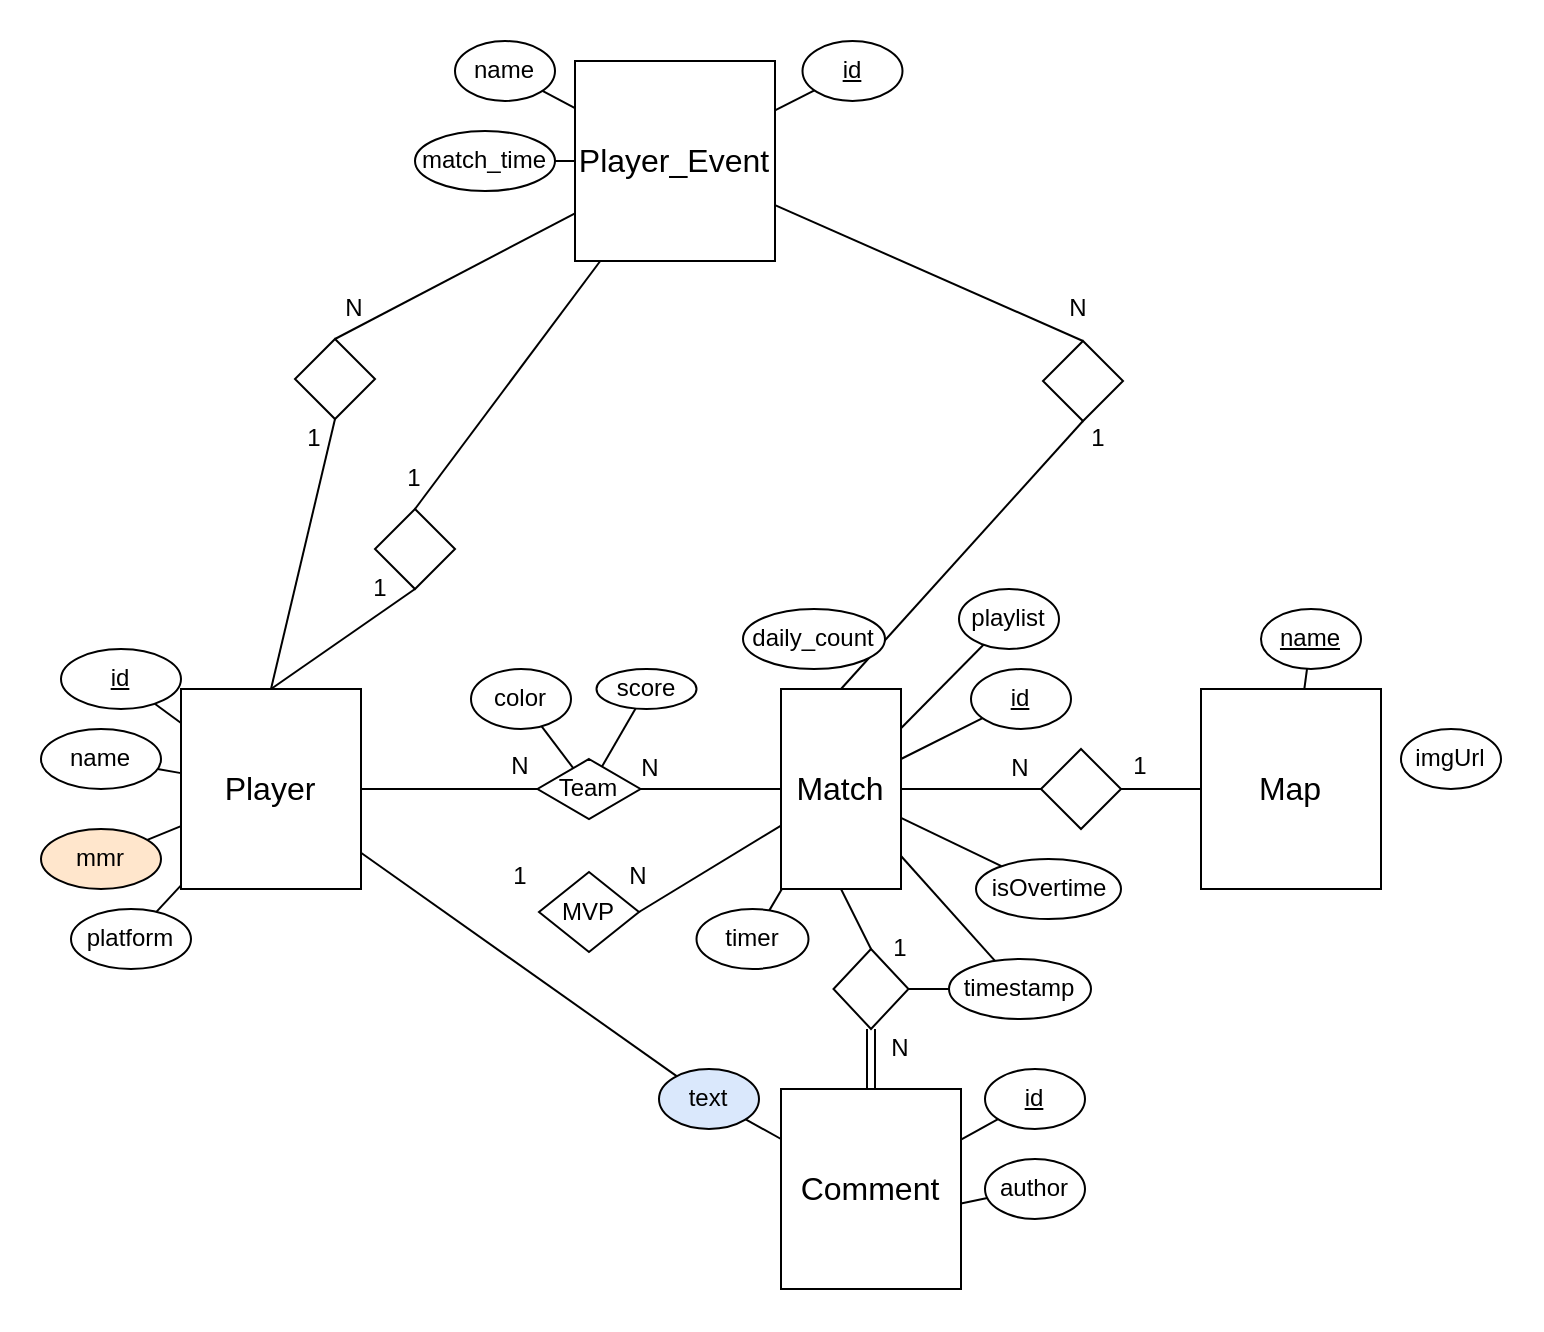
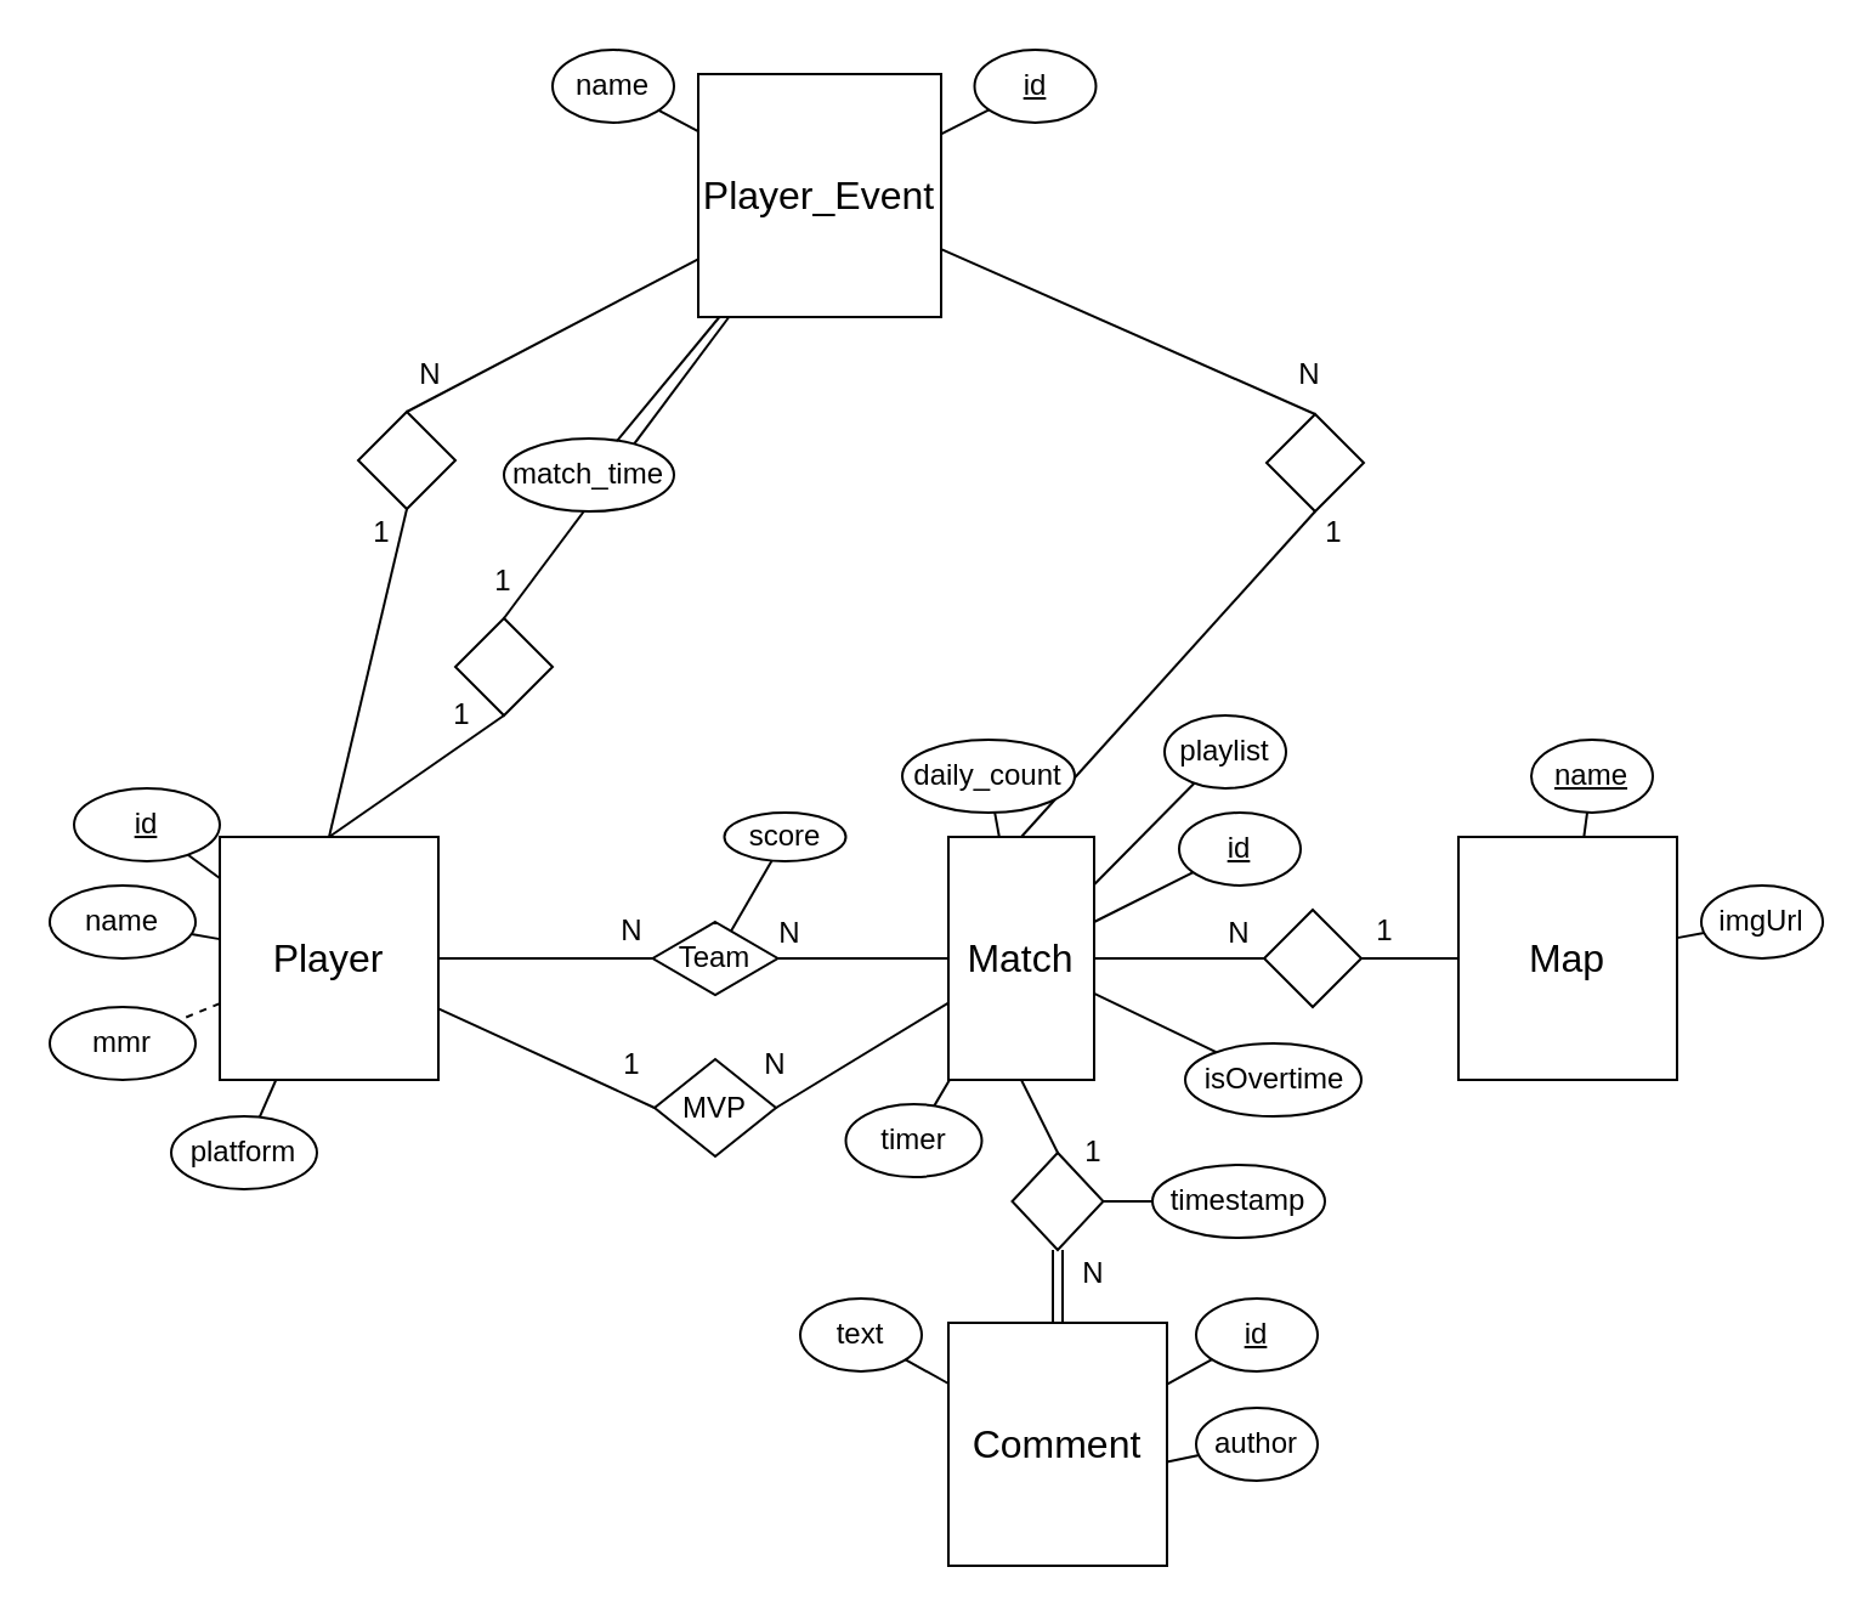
- <mxCell id="66" value="match_time" style="ellipse;whiteSpace=wrap;html=1;" parent="1" vertex="1"><mxGeometry x="207" y="65" width="70" height="30" as="geometry" /></mxCell>
+ <mxCell id="66" value="match_time" style="ellipse;whiteSpace=wrap;html=1;" parent="1" vertex="1"><mxGeometry x="207" y="180" width="70" height="30" as="geometry" /></mxCell>
- <mxCell id="13" value="color" style="ellipse;whiteSpace=wrap;html=1;" parent="1" vertex="1"><mxGeometry x="235" y="334" width="50" height="30" as="geometry" /></mxCell>
- <mxCell id="12" value="" style="endArrow=none;html=1;rounded=0;" parent="1" source="10" target="13" edge="1"><mxGeometry width="50" height="50" relative="1" as="geometry"><mxPoint x="275.276" y="294" as="sourcePoint" /><mxPoint x="530" y="464" as="targetPoint" /></mxGeometry></mxCell>
+ <mxCell id="59" value="" style="endArrow=none;html=1;rounded=0;" parent="1" source="42" target="58" edge="1"><mxGeometry width="50" height="50" relative="1" as="geometry"><mxPoint x="662" y="354" as="sourcePoint" /><mxPoint x="663" y="344" as="targetPoint" /></mxGeometry></mxCell>
- <mxCell id="36" value="" style="endArrow=none;html=1;rounded=0;" parent="1" source="3" target="37" edge="1"><mxGeometry width="50" height="50" relative="1" as="geometry"><mxPoint x="90" y="437" as="sourcePoint" /><mxPoint x="355" y="304" as="targetPoint" /></mxGeometry></mxCell>
+ <mxCell id="36" value="" style="endArrow=none;html=1;rounded=0;dashed=1;" parent="1" source="3" target="37" edge="1"><mxGeometry width="50" height="50" relative="1" as="geometry"><mxPoint x="90" y="437" as="sourcePoint" /><mxPoint x="355" y="304" as="targetPoint" /></mxGeometry></mxCell>
- <mxCell id="37" value="mmr" style="ellipse;whiteSpace=wrap;html=1;fillColor=#ffe6cc;" parent="1" vertex="1"><mxGeometry x="20" y="414" width="60" height="30" as="geometry" /></mxCell>
+ <mxCell id="37" value="mmr" style="ellipse;whiteSpace=wrap;html=1;" parent="1" vertex="1"><mxGeometry x="20" y="414" width="60" height="30" as="geometry" /></mxCell>
- <mxCell id="67" value="" style="endArrow=none;html=1;rounded=0;" parent="1" source="2" target="40" edge="1"><mxGeometry width="50" height="50" relative="1" as="geometry"><mxPoint x="374" y="334" as="sourcePoint" /><mxPoint x="254" y="467" as="targetPoint" /></mxGeometry></mxCell>
+ <mxCell id="67" value="" style="endArrow=none;html=1;rounded=0;" parent="1" source="2" target="68" edge="1"><mxGeometry width="50" height="50" relative="1" as="geometry"><mxPoint x="374" y="334" as="sourcePoint" /><mxPoint x="254" y="467" as="targetPoint" /></mxGeometry></mxCell>
- <mxCell id="39" value="platform" style="ellipse;whiteSpace=wrap;html=1;" parent="1" vertex="1"><mxGeometry x="35" y="454" width="60" height="30" as="geometry" /></mxCell>
+ <mxCell id="39" value="platform" style="ellipse;whiteSpace=wrap;html=1;" parent="1" vertex="1"><mxGeometry x="70" y="459" width="60" height="30" as="geometry" /></mxCell>
- <mxCell id="75" value="" style="endArrow=none;html=1;rounded=0;" parent="1" source="3" target="33" edge="1"><mxGeometry width="50" height="50" relative="1" as="geometry"><mxPoint x="390" y="433" as="sourcePoint" /><mxPoint x="325" y="474" as="targetPoint" /></mxGeometry></mxCell>
+ <mxCell id="75" value="" style="endArrow=none;html=1;rounded=0;entryX=0;entryY=0.5;entryDx=0;entryDy=0;" parent="1" source="3" target="73" edge="1"><mxGeometry width="50" height="50" relative="1" as="geometry"><mxPoint x="390" y="433" as="sourcePoint" /><mxPoint x="325" y="474" as="targetPoint" /></mxGeometry></mxCell>
- <mxCell id="33" value="text" style="ellipse;whiteSpace=wrap;html=1;fillColor=#dae8fc;" parent="1" vertex="1"><mxGeometry x="329" y="534" width="50" height="30" as="geometry" /></mxCell>
+ <mxCell id="33" value="text" style="ellipse;whiteSpace=wrap;html=1;" parent="1" vertex="1"><mxGeometry x="329" y="534" width="50" height="30" as="geometry" /></mxCell>
